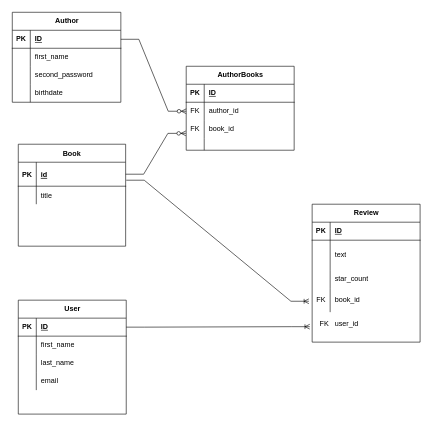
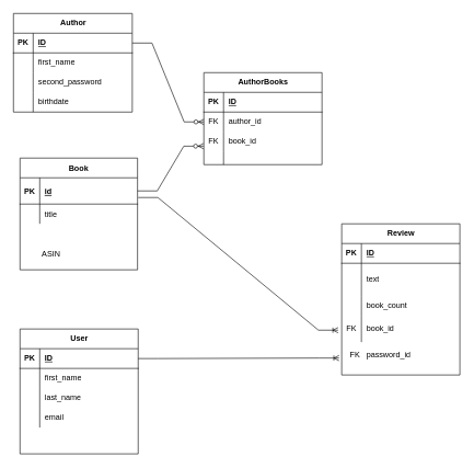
+ <mxCell id="39" value="ASIN" style="shape=partialRectangle;overflow=hidden;connectable=0;fillColor=none;top=0;left=0;bottom=0;right=0;align=left;spacingLeft=6;" vertex="1" parent="31"><mxGeometry x="25.5" y="130" width="89" height="30" as="geometry"><mxRectangle width="220" height="30" as="alternateBounds" /></mxGeometry></mxCell>
- <mxCell id="65" value="star_count" style="shape=partialRectangle;connectable=0;fillColor=none;top=0;left=0;bottom=0;right=0;align=left;spacingLeft=6;overflow=hidden;whiteSpace=wrap;html=1;" vertex="1" parent="63"><mxGeometry x="30" width="150" height="30" as="geometry"><mxRectangle width="150" height="30" as="alternateBounds" /></mxGeometry></mxCell>
+ <mxCell id="65" value="book_count" style="shape=partialRectangle;connectable=0;fillColor=none;top=0;left=0;bottom=0;right=0;align=left;spacingLeft=6;overflow=hidden;whiteSpace=wrap;html=1;" vertex="1" parent="63"><mxGeometry x="30" width="150" height="30" as="geometry"><mxRectangle width="150" height="30" as="alternateBounds" /></mxGeometry></mxCell>
- <mxCell id="69" value="user_id" style="shape=partialRectangle;connectable=0;fillColor=none;top=0;left=0;bottom=0;right=0;align=left;spacingLeft=6;overflow=hidden;whiteSpace=wrap;html=1;" vertex="1" parent="55"><mxGeometry x="30" y="180" width="150" height="40" as="geometry"><mxRectangle width="150" height="40" as="alternateBounds" /></mxGeometry></mxCell>
+ <mxCell id="69" value="password_id" style="shape=partialRectangle;connectable=0;fillColor=none;top=0;left=0;bottom=0;right=0;align=left;spacingLeft=6;overflow=hidden;whiteSpace=wrap;html=1;" vertex="1" parent="55"><mxGeometry x="30" y="180" width="150" height="40" as="geometry"><mxRectangle width="150" height="40" as="alternateBounds" /></mxGeometry></mxCell>
